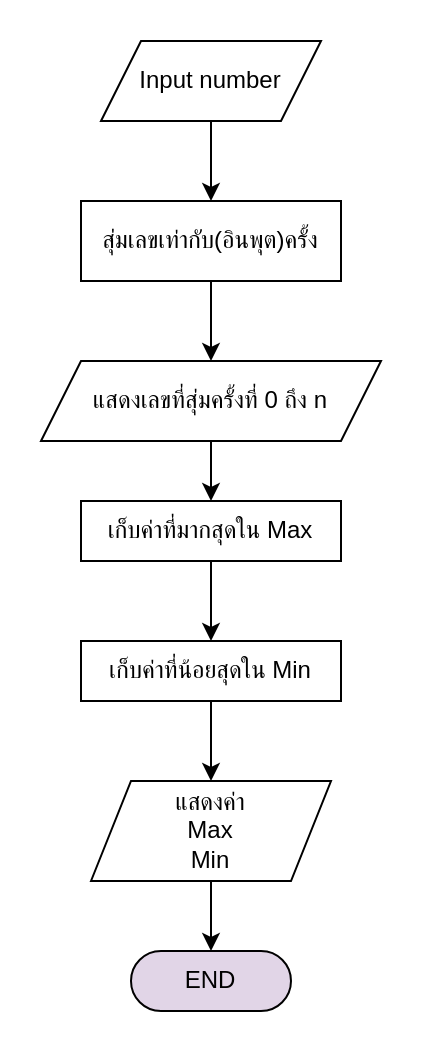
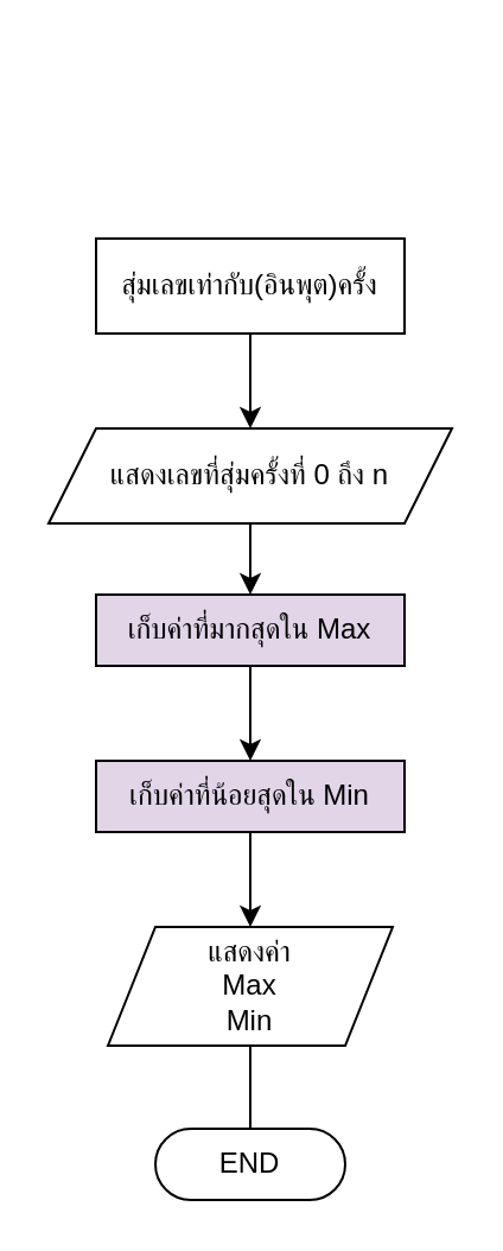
- <mxCell id="4" value="Input number" style="shape=parallelogram;perimeter=parallelogramPerimeter;whiteSpace=wrap;html=1;fixedSize=1;" vertex="1" parent="1"><mxGeometry x="50" y="20" width="110" height="40" as="geometry" /></mxCell>
- <mxCell id="3" style="edgeStyle=orthogonalEdgeStyle;rounded=0;orthogonalLoop=1;jettySize=auto;html=1;" edge="1" parent="1" source="4" target="6"><mxGeometry relative="1" as="geometry"><mxPoint x="105" y="100" as="targetPoint" /></mxGeometry></mxCell>
- <mxCell id="8" value="เก็บค่าที่มากสุดใน Max" style="rounded=0;whiteSpace=wrap;html=1;" vertex="1" parent="1"><mxGeometry x="40" y="250" width="130" height="30" as="geometry" /></mxCell>
+ <mxCell id="8" value="เก็บค่าที่มากสุดใน Max" style="rounded=0;whiteSpace=wrap;html=1;fillColor=#e1d5e7;" vertex="1" parent="1"><mxGeometry x="40" y="250" width="130" height="30" as="geometry" /></mxCell>
- <mxCell id="10" value="เก็บค่าที่น้อยสุดใน Min" style="rounded=0;whiteSpace=wrap;html=1;" vertex="1" parent="1"><mxGeometry x="40" y="320" width="130" height="30" as="geometry" /></mxCell>
+ <mxCell id="10" value="เก็บค่าที่น้อยสุดใน Min" style="rounded=0;whiteSpace=wrap;html=1;fillColor=#e1d5e7;" vertex="1" parent="1"><mxGeometry x="40" y="320" width="130" height="30" as="geometry" /></mxCell>
- <mxCell id="13" value="" style="edgeStyle=orthogonalEdgeStyle;rounded=0;orthogonalLoop=1;jettySize=auto;html=1;" edge="1" parent="1" source="14" target="2"><mxGeometry relative="1" as="geometry" /></mxCell>
+ <mxCell id="13" value="" style="edgeStyle=orthogonalEdgeStyle;rounded=0;orthogonalLoop=1;jettySize=auto;html=1;endArrow=none;" edge="1" parent="1" source="14" target="2"><mxGeometry relative="1" as="geometry" /></mxCell>
- <mxCell id="2" value="END" style="rounded=1;whiteSpace=wrap;html=1;arcSize=50;fillColor=#e1d5e7;" parent="1" vertex="1"><mxGeometry x="65" y="475" width="80" height="30" as="geometry" /></mxCell>
+ <mxCell id="2" value="END" style="rounded=1;whiteSpace=wrap;html=1;arcSize=50;" parent="1" vertex="1"><mxGeometry x="65" y="475" width="80" height="30" as="geometry" /></mxCell>
